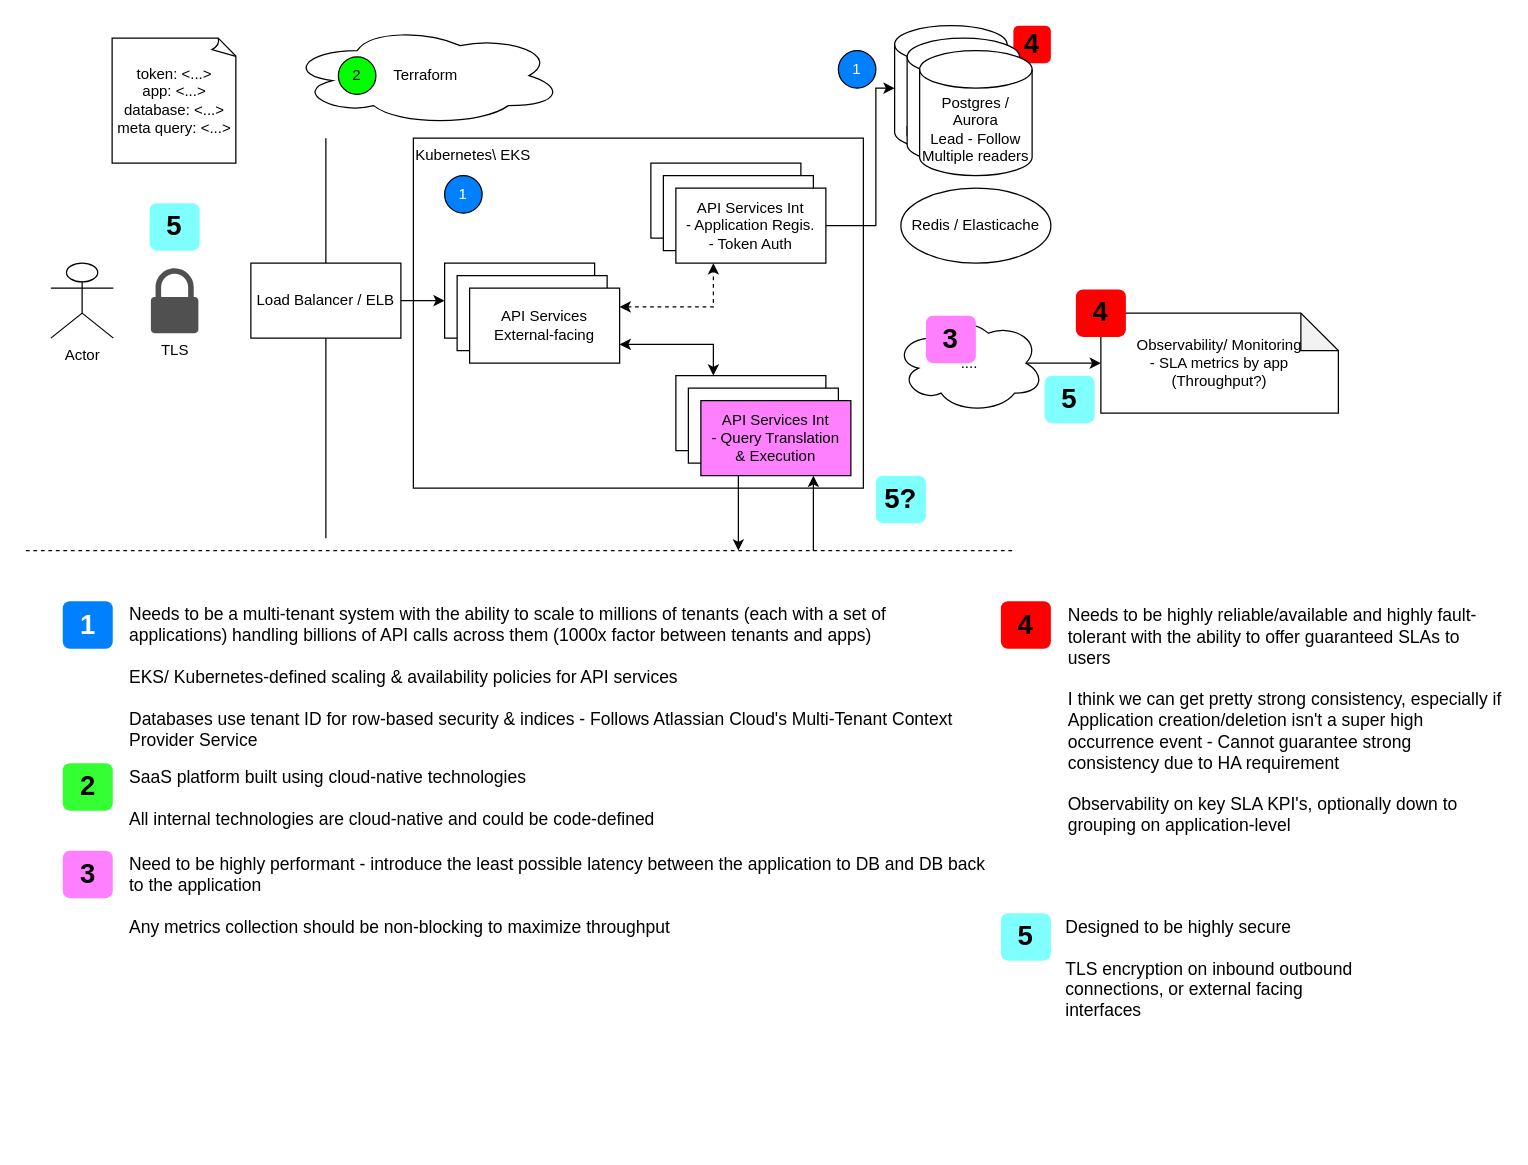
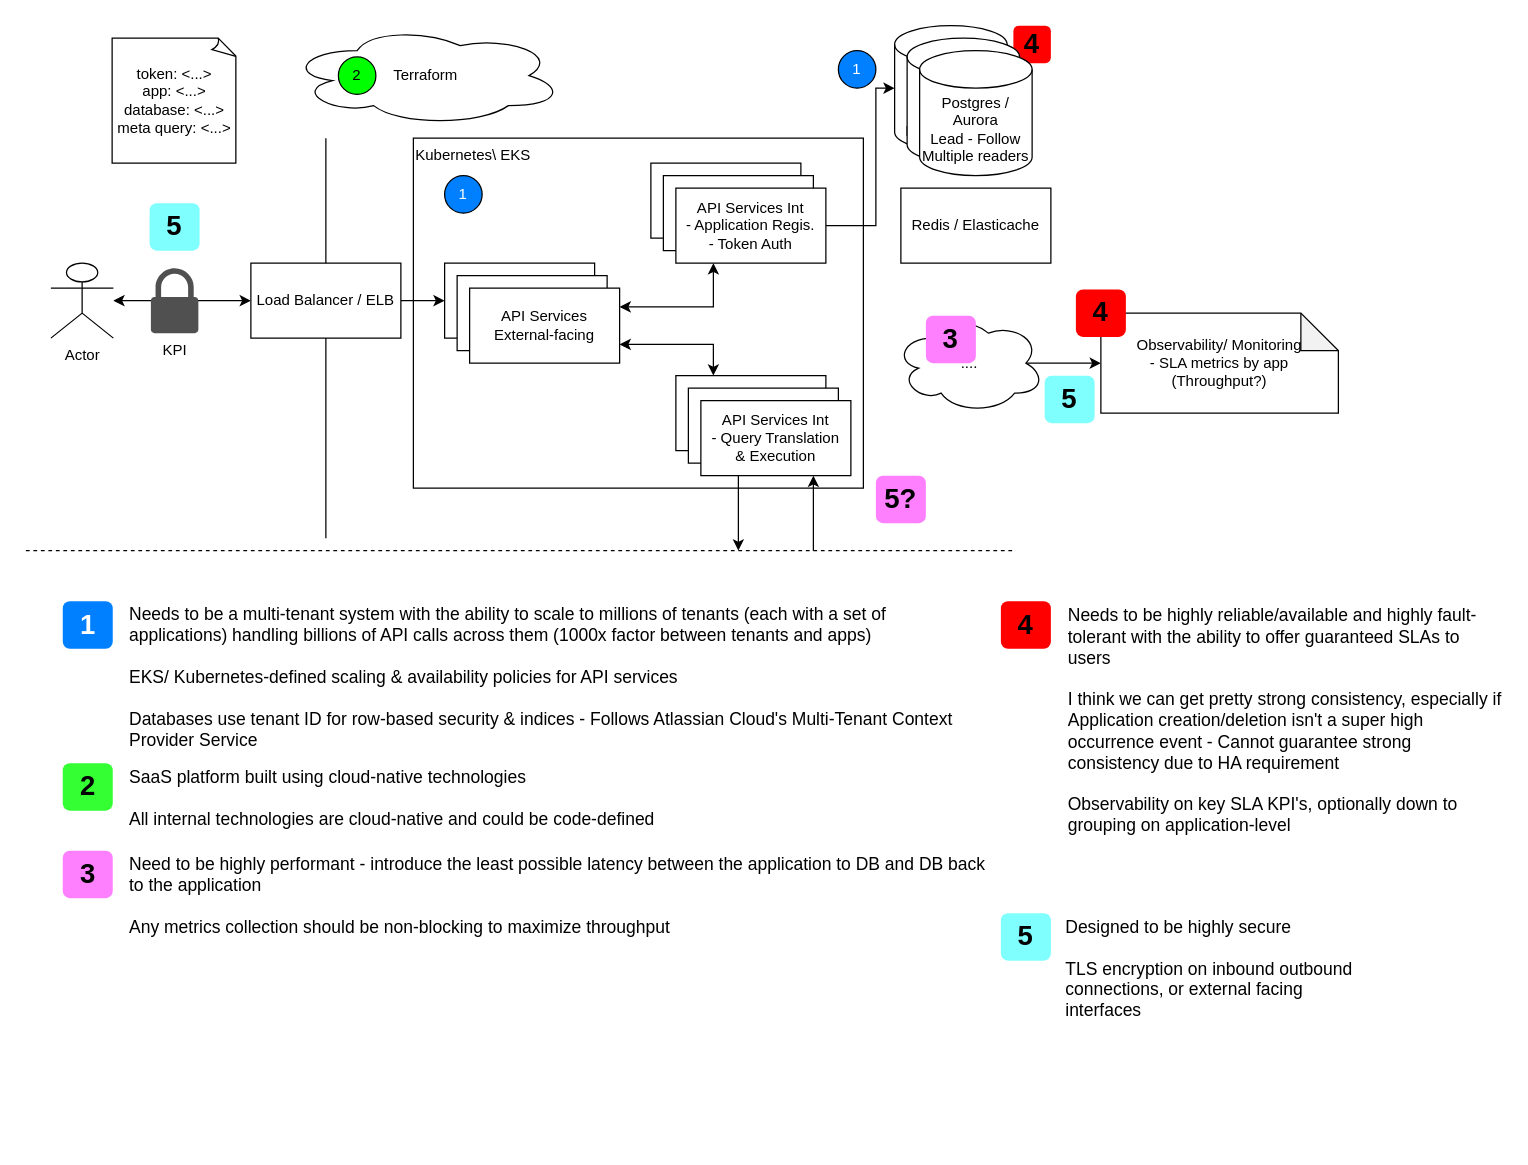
- <mxCell id="17" value="Redis / Elasticache" style="ellipse;whiteSpace=wrap;html=1;" parent="1" vertex="1"><mxGeometry x="720" y="150" width="120" height="60" as="geometry" /></mxCell>
+ <mxCell id="17" value="Redis / Elasticache" style="rounded=0;whiteSpace=wrap;html=1;" parent="1" vertex="1"><mxGeometry x="720" y="150" width="120" height="60" as="geometry" /></mxCell>
+ <mxCell id="15" value="" style="endArrow=classic;startArrow=classic;html=1;rounded=0;entryX=0;entryY=0.5;entryDx=0;entryDy=0;" parent="1" source="7" target="6" edge="1"><mxGeometry width="50" height="50" relative="1" as="geometry"><mxPoint x="90" y="290" as="sourcePoint" /><mxPoint x="180" y="290" as="targetPoint" /></mxGeometry></mxCell>
- <mxCell id="51" value="" style="endArrow=classic;startArrow=classic;html=1;rounded=0;exitX=1;exitY=0.25;exitDx=0;exitDy=0;entryX=0.25;entryY=1;entryDx=0;entryDy=0;dashed=1;" edge="1" parent="1" source="10" target="13"><mxGeometry width="50" height="50" relative="1" as="geometry"><mxPoint x="700" y="270" as="sourcePoint" /><mxPoint x="750" y="220" as="targetPoint" /><Array as="points"><mxPoint x="570" y="245" /></Array></mxGeometry></mxCell>
+ <mxCell id="51" value="" style="endArrow=classic;startArrow=classic;html=1;rounded=0;exitX=1;exitY=0.25;exitDx=0;exitDy=0;entryX=0.25;entryY=1;entryDx=0;entryDy=0;" edge="1" parent="1" source="10" target="13"><mxGeometry width="50" height="50" relative="1" as="geometry"><mxPoint x="700" y="270" as="sourcePoint" /><mxPoint x="750" y="220" as="targetPoint" /><Array as="points"><mxPoint x="570" y="245" /></Array></mxGeometry></mxCell>
- <mxCell id="16" value="&lt;div&gt;TLS&lt;/div&gt;" style="sketch=0;pointerEvents=1;shadow=0;dashed=0;html=1;strokeColor=none;fillColor=#505050;labelPosition=center;verticalLabelPosition=bottom;verticalAlign=top;outlineConnect=0;align=center;shape=mxgraph.office.security.lock_protected;" parent="1" vertex="1"><mxGeometry x="120" y="214" width="38" height="52" as="geometry" /></mxCell>
+ <mxCell id="16" value="&lt;div&gt;KPI&lt;/div&gt;" style="sketch=0;pointerEvents=1;shadow=0;dashed=0;html=1;strokeColor=none;fillColor=#505050;labelPosition=center;verticalLabelPosition=bottom;verticalAlign=top;outlineConnect=0;align=center;shape=mxgraph.office.security.lock_protected;" parent="1" vertex="1"><mxGeometry x="120" y="214" width="38" height="52" as="geometry" /></mxCell>
- <mxCell id="20" value="API Services Int&lt;br&gt;- Query Translation&lt;br&gt;&amp;amp; Execution" style="rounded=0;whiteSpace=wrap;html=1;fillColor=#ff80ff;" parent="1" vertex="1"><mxGeometry x="560" y="320" width="120" height="60" as="geometry" /></mxCell>
+ <mxCell id="20" value="API Services Int&lt;br&gt;- Query Translation&lt;br&gt;&amp;amp; Execution" style="rounded=0;whiteSpace=wrap;html=1;" parent="1" vertex="1"><mxGeometry x="560" y="320" width="120" height="60" as="geometry" /></mxCell>
- <mxCell id="45" value="5?" style="rounded=1;whiteSpace=wrap;html=1;fillColor=#80ffff;strokeColor=none;fontColor=#000000;fontStyle=1;fontSize=22;labelBackgroundColor=none;" parent="1" vertex="1"><mxGeometry x="700" y="380" width="40" height="38" as="geometry" /></mxCell>
+ <mxCell id="45" value="5?" style="rounded=1;whiteSpace=wrap;html=1;fillColor=#ff80ff;strokeColor=none;fontColor=#000000;fontStyle=1;fontSize=22;labelBackgroundColor=none;" parent="1" vertex="1"><mxGeometry x="700" y="380" width="40" height="38" as="geometry" /></mxCell>
